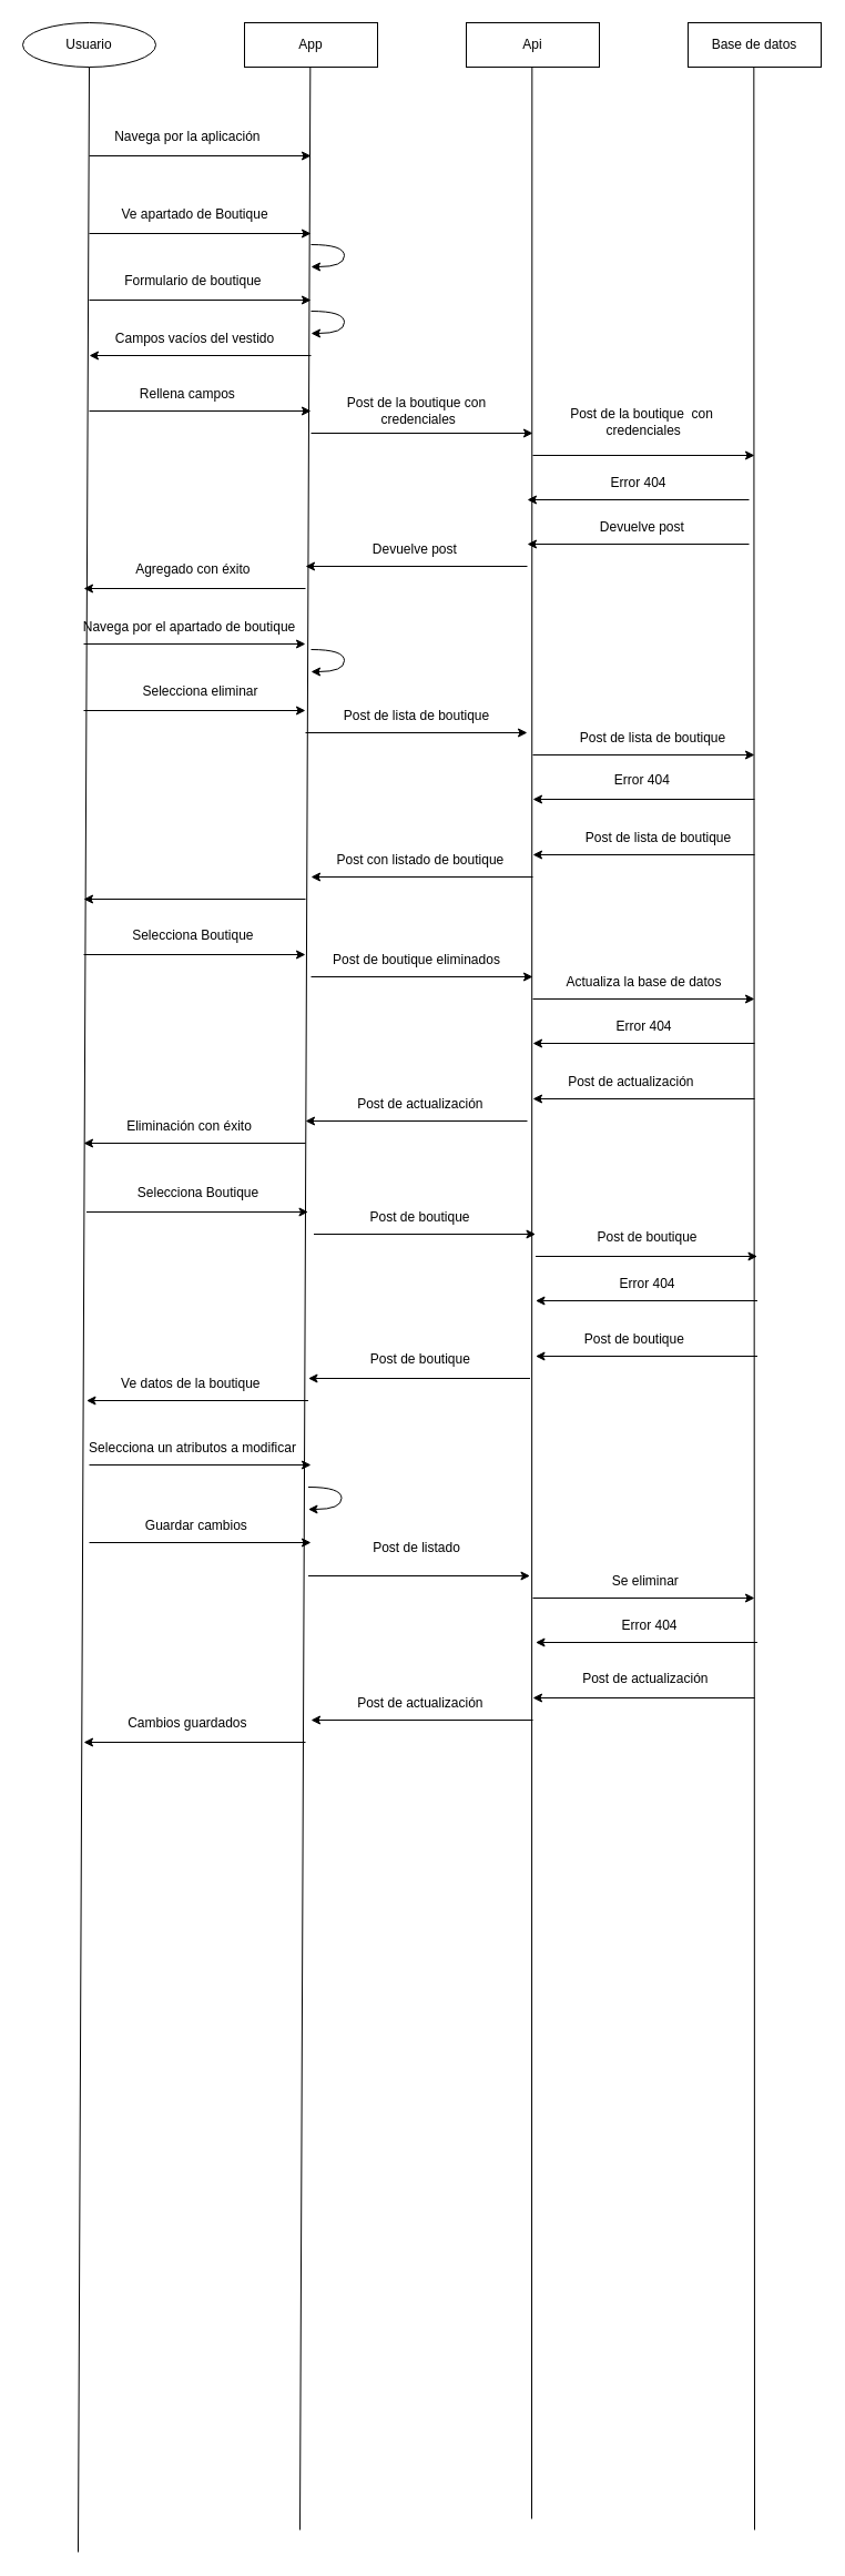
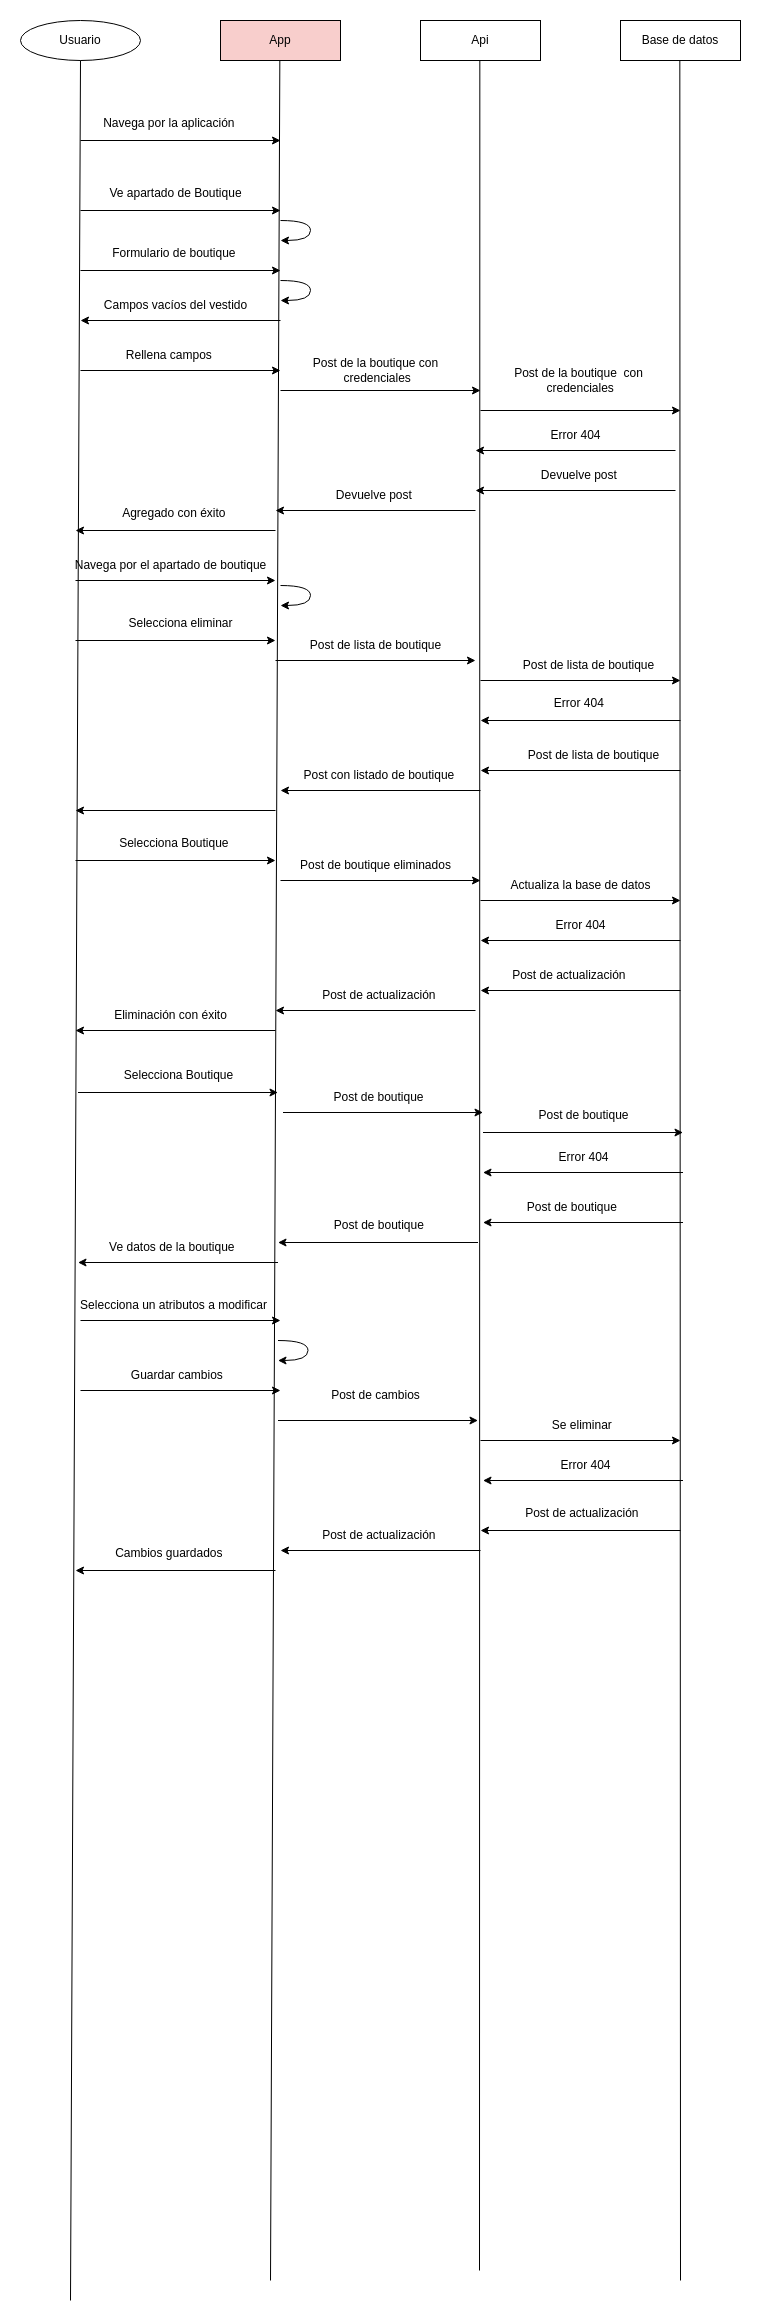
- <mxCell id="3" value="App" style="rounded=0;whiteSpace=wrap;html=1;" vertex="1" parent="1"><mxGeometry x="220" y="20" width="120" height="40" as="geometry" /></mxCell>
+ <mxCell id="3" value="App" style="rounded=0;whiteSpace=wrap;html=1;fillColor=#f8cecc;" vertex="1" parent="1"><mxGeometry x="220" y="20" width="120" height="40" as="geometry" /></mxCell>
- <mxCell id="80" value="Post de listado" style="text;html=1;align=center;verticalAlign=middle;resizable=0;points=[];autosize=1;strokeColor=none;fillColor=none;" vertex="1" parent="1"><mxGeometry x="320" y="1380" width="110" height="30" as="geometry" /></mxCell>
+ <mxCell id="80" value="Post de cambios" style="text;html=1;align=center;verticalAlign=middle;resizable=0;points=[];autosize=1;strokeColor=none;fillColor=none;" vertex="1" parent="1"><mxGeometry x="320" y="1380" width="110" height="30" as="geometry" /></mxCell>
